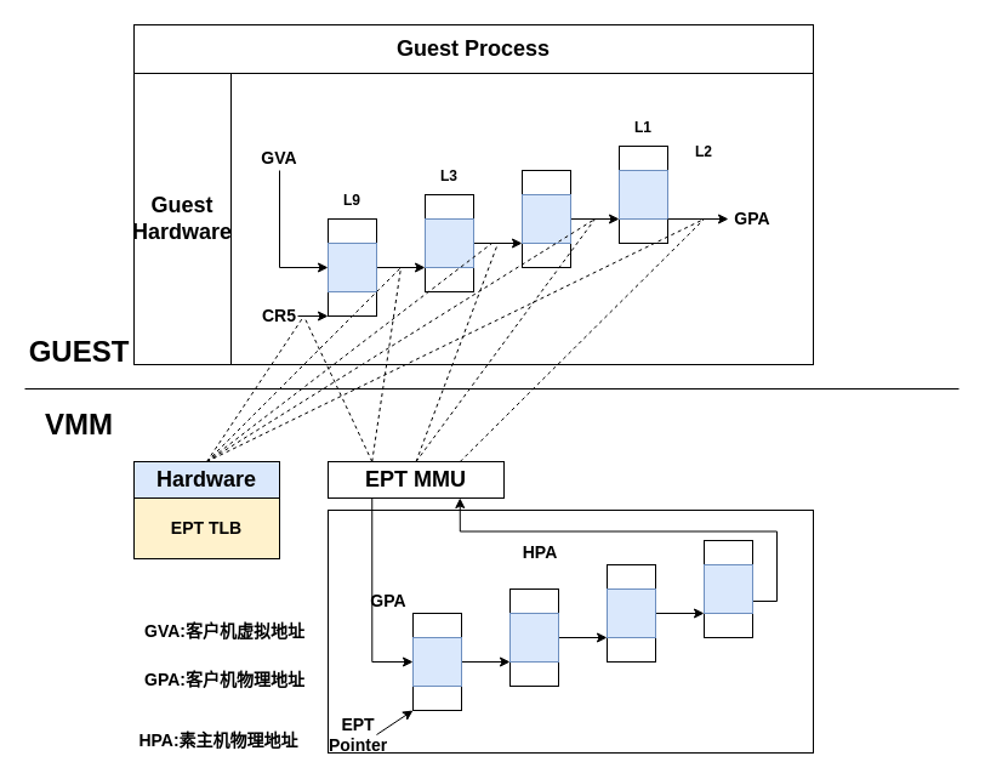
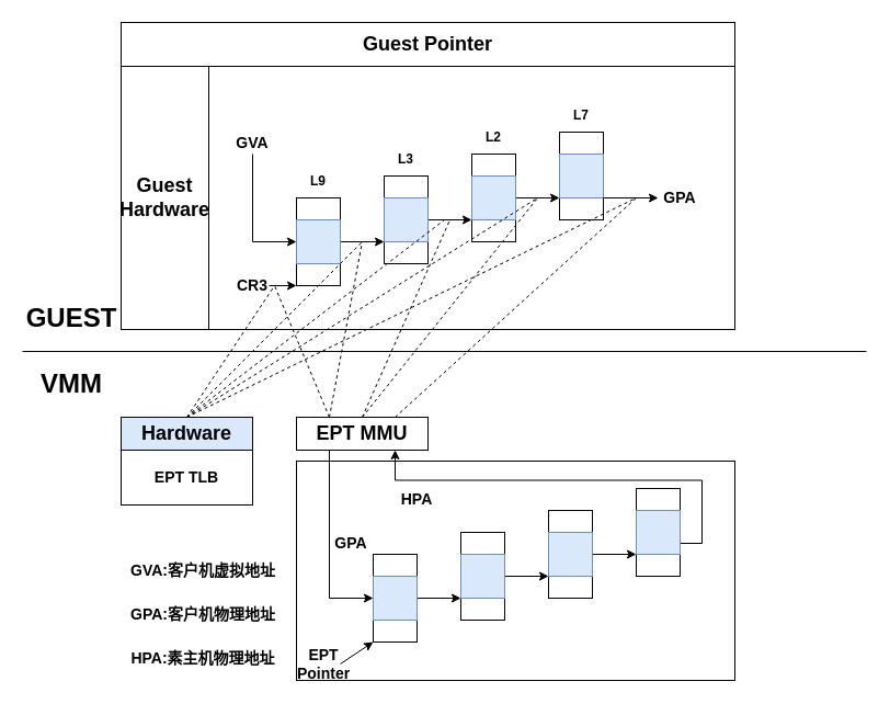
- <mxCell id="12" value="&lt;b&gt;&lt;font style=&quot;font-size: 18px&quot;&gt;Guest Process&lt;/font&gt;&lt;/b&gt;" style="rounded=0;whiteSpace=wrap;html=1;" parent="10" vertex="1"><mxGeometry width="560" height="40" as="geometry" /></mxCell>
+ <mxCell id="12" value="&lt;b&gt;&lt;font style=&quot;font-size: 18px&quot;&gt;Guest Pointer&lt;/font&gt;&lt;/b&gt;" style="rounded=0;whiteSpace=wrap;html=1;" parent="10" vertex="1"><mxGeometry width="560" height="40" as="geometry" /></mxCell>
- <mxCell id="41" value="&lt;b&gt;L1&lt;/b&gt;" style="text;html=1;strokeColor=none;fillColor=none;align=center;verticalAlign=middle;whiteSpace=wrap;rounded=0;" parent="10" vertex="1"><mxGeometry x="400" y="75" width="40" height="20" as="geometry" /></mxCell>
+ <mxCell id="41" value="&lt;b&gt;L7&lt;/b&gt;" style="text;html=1;strokeColor=none;fillColor=none;align=center;verticalAlign=middle;whiteSpace=wrap;rounded=0;" parent="10" vertex="1"><mxGeometry x="400" y="75" width="40" height="20" as="geometry" /></mxCell>
- <mxCell id="40" value="&lt;b&gt;L2&lt;/b&gt;" style="text;html=1;strokeColor=none;fillColor=none;align=center;verticalAlign=middle;whiteSpace=wrap;rounded=0;" parent="10" vertex="1"><mxGeometry x="450" y="95" width="40" height="20" as="geometry" /></mxCell>
+ <mxCell id="40" value="&lt;b&gt;L2&lt;/b&gt;" style="text;html=1;strokeColor=none;fillColor=none;align=center;verticalAlign=middle;whiteSpace=wrap;rounded=0;" parent="10" vertex="1"><mxGeometry x="320" y="95" width="40" height="20" as="geometry" /></mxCell>
- <mxCell id="20" value="&lt;b&gt;&lt;font style=&quot;font-size: 14px&quot;&gt;CR5&lt;/font&gt;&lt;/b&gt;" style="text;html=1;strokeColor=none;fillColor=none;align=center;verticalAlign=middle;whiteSpace=wrap;rounded=0;" parent="10" vertex="1"><mxGeometry x="105" y="230" width="30" height="20" as="geometry" /></mxCell>
+ <mxCell id="20" value="&lt;b&gt;&lt;font style=&quot;font-size: 14px&quot;&gt;CR3&lt;/font&gt;&lt;/b&gt;" style="text;html=1;strokeColor=none;fillColor=none;align=center;verticalAlign=middle;whiteSpace=wrap;rounded=0;" parent="10" vertex="1"><mxGeometry x="105" y="230" width="30" height="20" as="geometry" /></mxCell>
- <mxCell id="9" value="&lt;b&gt;&lt;font style=&quot;font-size: 18px&quot;&gt;EPT MMU&lt;/font&gt;&lt;/b&gt;" style="rounded=0;whiteSpace=wrap;html=1;" parent="1" vertex="1"><mxGeometry x="270" y="380" width="145" height="30" as="geometry" /></mxCell>
+ <mxCell id="9" value="&lt;b&gt;&lt;font style=&quot;font-size: 18px&quot;&gt;EPT MMU&lt;/font&gt;&lt;/b&gt;" style="rounded=0;whiteSpace=wrap;html=1;" parent="1" vertex="1"><mxGeometry x="270" y="380" width="120" height="30" as="geometry" /></mxCell>
- <mxCell id="8" value="&lt;font style=&quot;font-size: 14px&quot;&gt;&lt;b&gt;EPT TLB&lt;/b&gt;&lt;/font&gt;" style="rounded=0;whiteSpace=wrap;html=1;fillColor=#fff2cc;" parent="1" vertex="1"><mxGeometry x="110" y="410" width="120" height="50" as="geometry" /></mxCell>
+ <mxCell id="8" value="&lt;font style=&quot;font-size: 14px&quot;&gt;&lt;b&gt;EPT TLB&lt;/b&gt;&lt;/font&gt;" style="rounded=0;whiteSpace=wrap;html=1;" parent="1" vertex="1"><mxGeometry x="110" y="410" width="120" height="50" as="geometry" /></mxCell>
- <mxCell id="58" value="&lt;b&gt;&lt;font style=&quot;font-size: 14px&quot;&gt;HPA&lt;/font&gt;&lt;/b&gt;" style="text;html=1;strokeColor=none;fillColor=none;align=center;verticalAlign=middle;whiteSpace=wrap;rounded=0;" parent="1" vertex="1"><mxGeometry x="425" y="445" width="40" height="20" as="geometry" /></mxCell>
+ <mxCell id="58" value="&lt;b&gt;&lt;font style=&quot;font-size: 14px&quot;&gt;HPA&lt;/font&gt;&lt;/b&gt;" style="text;html=1;strokeColor=none;fillColor=none;align=center;verticalAlign=middle;whiteSpace=wrap;rounded=0;" parent="1" vertex="1"><mxGeometry x="360" y="445" width="40" height="20" as="geometry" /></mxCell>
- <mxCell id="64" value="&lt;b&gt;&lt;font style=&quot;font-size: 14px&quot;&gt;HPA:素主机物理地址&lt;/font&gt;&lt;/b&gt;" style="text;html=1;strokeColor=none;fillColor=none;align=center;verticalAlign=middle;whiteSpace=wrap;rounded=0;" parent="1" vertex="1"><mxGeometry x="105" y="590" width="150" height="40" as="geometry" /></mxCell>
+ <mxCell id="64" value="&lt;b&gt;&lt;font style=&quot;font-size: 14px&quot;&gt;HPA:素主机物理地址&lt;/font&gt;&lt;/b&gt;" style="text;html=1;strokeColor=none;fillColor=none;align=center;verticalAlign=middle;whiteSpace=wrap;rounded=0;" parent="1" vertex="1"><mxGeometry x="110" y="580" width="150" height="40" as="geometry" /></mxCell>
